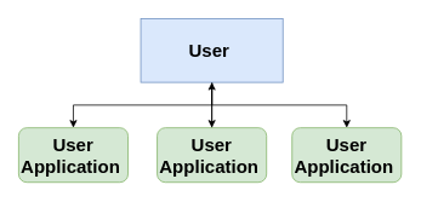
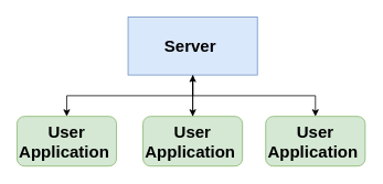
- <mxCell id="5" value="&lt;font style=&quot;font-size: 20px&quot;&gt;&lt;b&gt;User&amp;nbsp;&lt;/b&gt;&lt;/font&gt;" style="rounded=0;whiteSpace=wrap;html=1;strokeColor=#6c8ebf;fillColor=#dae8fc;fontColor=default;" vertex="1" parent="1"><mxGeometry x="154" y="20" width="156" height="70" as="geometry" /></mxCell>
+ <mxCell id="5" value="&lt;font style=&quot;font-size: 20px&quot;&gt;&lt;b&gt;Server&amp;nbsp;&lt;/b&gt;&lt;/font&gt;" style="rounded=0;whiteSpace=wrap;html=1;strokeColor=#6c8ebf;fillColor=#dae8fc;fontColor=default;" vertex="1" parent="1"><mxGeometry x="154" y="20" width="156" height="70" as="geometry" /></mxCell>
